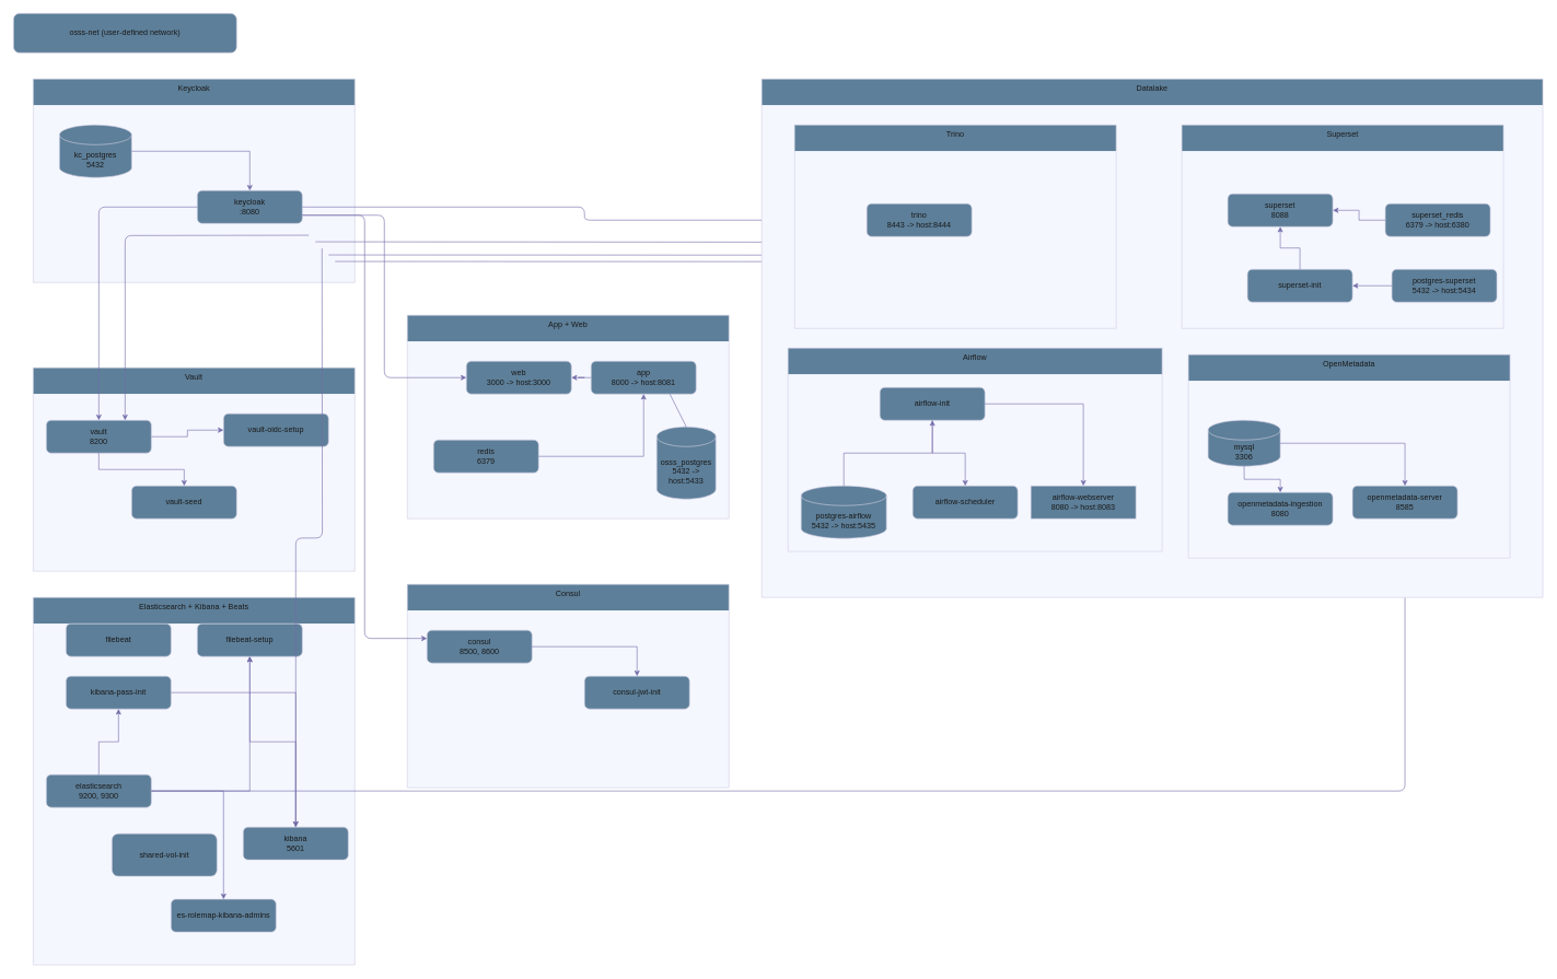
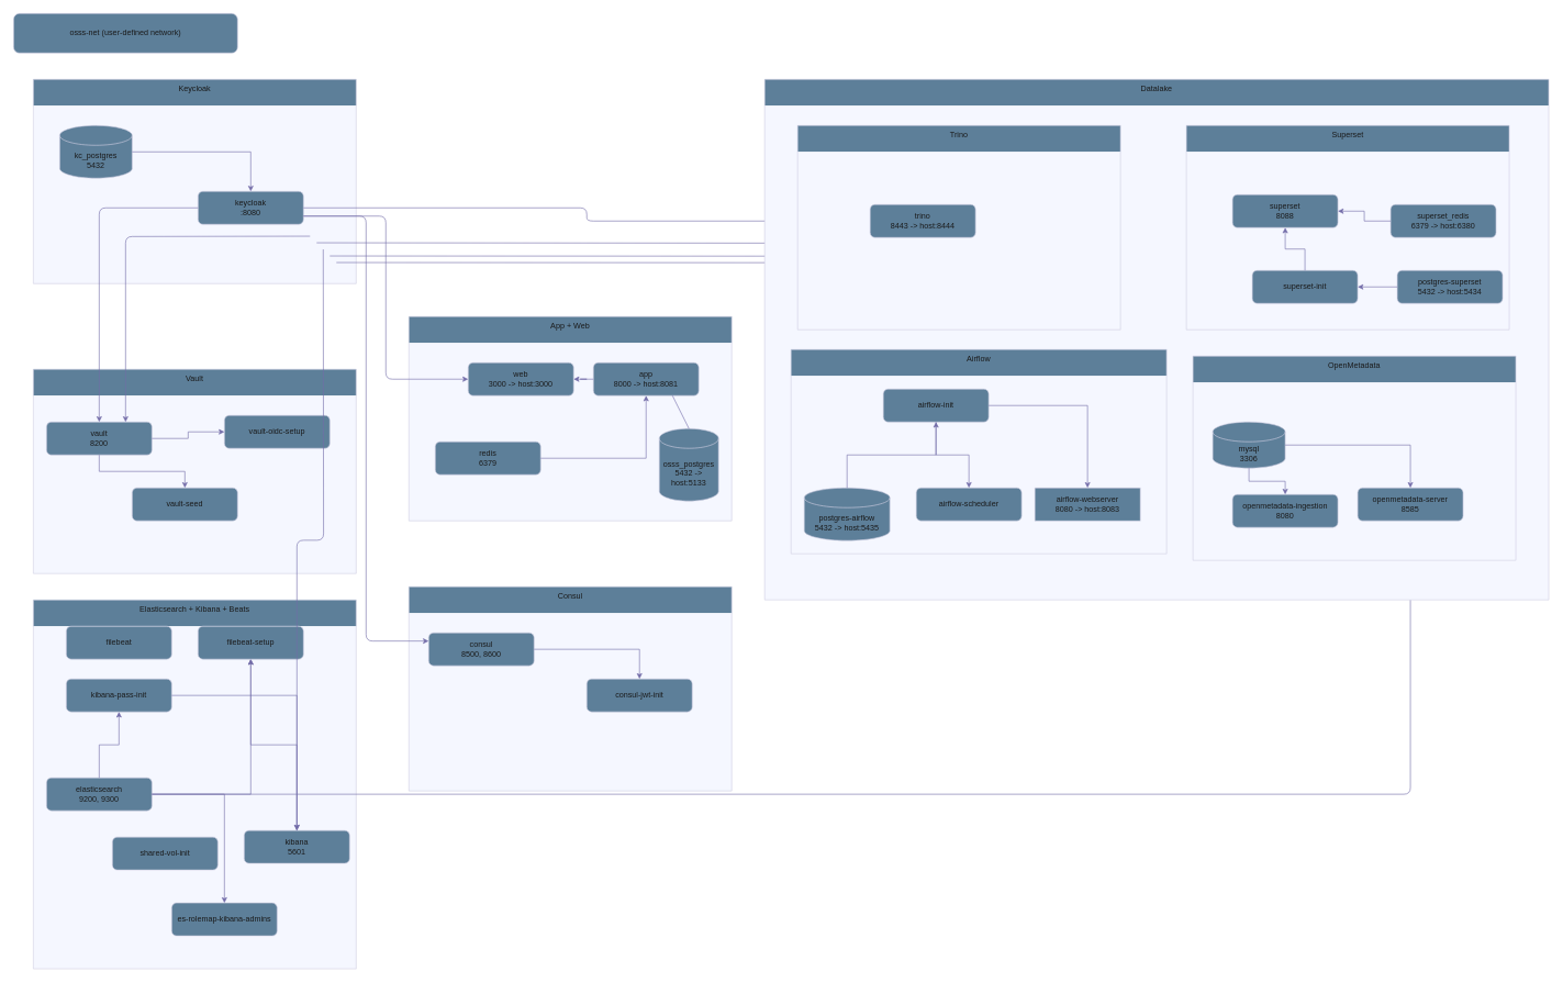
- <mxCell id="10" value="osss_postgres&lt;br&gt;5432 -&amp;gt; host:5433" style="shape=cylinder3;whiteSpace=wrap;html=1;boundedLbl=1;backgroundOutline=1;size=15;labelBackgroundColor=none;fillColor=#5D7F99;strokeColor=#D0CEE2;fontColor=#1A1A1A;" vertex="1" parent="6"><mxGeometry x="380" y="170" width="90" height="110" as="geometry" /></mxCell>
+ <mxCell id="10" value="osss_postgres&lt;br&gt;5432 -&amp;gt; host:5133" style="shape=cylinder3;whiteSpace=wrap;html=1;boundedLbl=1;backgroundOutline=1;size=15;labelBackgroundColor=none;fillColor=#5D7F99;strokeColor=#D0CEE2;fontColor=#1A1A1A;" vertex="1" parent="6"><mxGeometry x="380" y="170" width="90" height="110" as="geometry" /></mxCell>
- <mxCell id="21" value="shared-vol-init" style="rounded=1;whiteSpace=wrap;html=1;fillColor=#5D7F99;labelBackgroundColor=none;strokeColor=#D0CEE2;fontColor=#1A1A1A;" parent="20" vertex="1"><mxGeometry x="120" y="360" width="160" height="65" as="geometry" /></mxCell>
+ <mxCell id="21" value="shared-vol-init" style="rounded=1;whiteSpace=wrap;html=1;fillColor=#5D7F99;labelBackgroundColor=none;strokeColor=#D0CEE2;fontColor=#1A1A1A;" parent="20" vertex="1"><mxGeometry x="120" y="360" width="160" height="50" as="geometry" /></mxCell>
